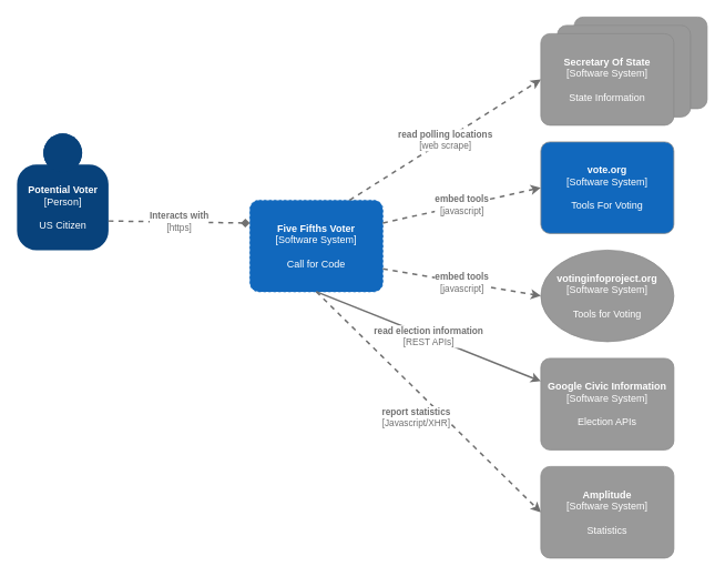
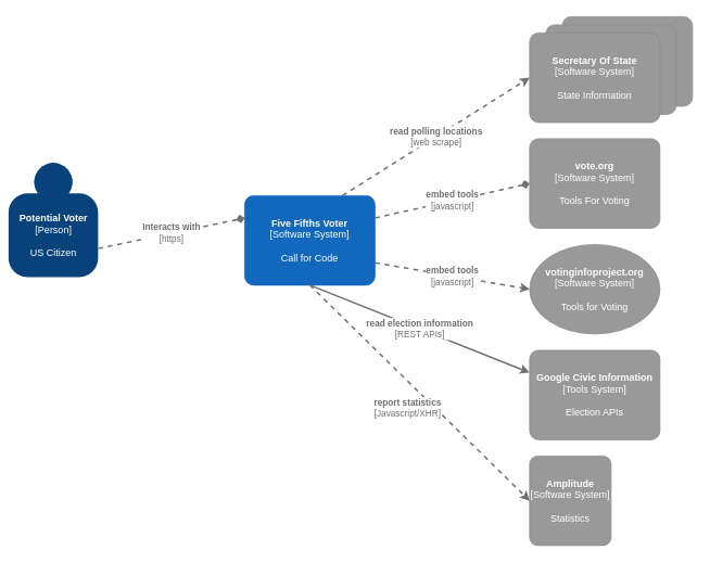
- <mxCell id="4" value="&lt;b&gt;vote.org&lt;/b&gt;&lt;div&gt;[Software System]&lt;/div&gt;&lt;br&gt;&lt;div&gt;Tools For Voting&lt;/div&gt;" style="rounded=1;whiteSpace=wrap;html=1;labelBackgroundColor=none;fillColor=#1168bd;fontColor=#ffffff;align=center;arcSize=10;strokeColor=#8A8A8A;metaEdit=1;metaData={&quot;c4Type&quot;:{&quot;editable&quot;:false}};points=[[0.25,0,0],[0.5,0,0],[0.75,0,0],[1,0.25,0],[1,0.5,0],[1,0.75,0],[0.75,1,0],[0.5,1,0],[0.25,1,0],[0,0.75,0],[0,0.5,0],[0,0.25,0]];" parent="1" vertex="1"><mxGeometry x="650" y="170" width="160" height="110.0" as="geometry" /></mxCell>
+ <mxCell id="4" value="&lt;b&gt;vote.org&lt;/b&gt;&lt;div&gt;[Software System]&lt;/div&gt;&lt;br&gt;&lt;div&gt;Tools For Voting&lt;/div&gt;" style="rounded=1;whiteSpace=wrap;html=1;labelBackgroundColor=none;fillColor=#999999;fontColor=#ffffff;align=center;arcSize=10;strokeColor=#8A8A8A;metaEdit=1;metaData={&quot;c4Type&quot;:{&quot;editable&quot;:false}};points=[[0.25,0,0],[0.5,0,0],[0.75,0,0],[1,0.25,0],[1,0.5,0],[1,0.75,0],[0.75,1,0],[0.5,1,0],[0.25,1,0],[0,0.75,0],[0,0.5,0],[0,0.25,0]];" parent="1" vertex="1"><mxGeometry x="650" y="170" width="160" height="110.0" as="geometry" /></mxCell>
- <mxCell id="13" value="&lt;div style=&quot;text-align: left&quot;&gt;&lt;div style=&quot;text-align: center&quot;&gt;&lt;b&gt;embed tools&lt;/b&gt;&lt;/div&gt;&lt;div style=&quot;text-align: center&quot;&gt;[javascript]&lt;/div&gt;&lt;/div&gt;" style="edgeStyle=none;rounded=0;html=1;entryX=0;entryY=0.5;jettySize=auto;orthogonalLoop=1;strokeColor=#707070;strokeWidth=2;fontColor=#707070;jumpStyle=none;dashed=1;metaEdit=1;metaData={&quot;c4Type&quot;:{&quot;editable&quot;:false}};exitX=1;exitY=0.25;exitDx=0;exitDy=0;exitPerimeter=0;entryDx=0;entryDy=0;entryPerimeter=0;" parent="1" source="3" target="4" edge="1"><mxGeometry x="10" y="40" width="160" as="geometry"><mxPoint x="350" y="290" as="sourcePoint" /><mxPoint x="510" y="290" as="targetPoint" /></mxGeometry></mxCell>
+ <mxCell id="13" value="&lt;div style=&quot;text-align: left&quot;&gt;&lt;div style=&quot;text-align: center&quot;&gt;&lt;b&gt;embed tools&lt;/b&gt;&lt;/div&gt;&lt;div style=&quot;text-align: center&quot;&gt;[javascript]&lt;/div&gt;&lt;/div&gt;" style="edgeStyle=none;rounded=0;html=1;entryX=0;entryY=0.5;jettySize=auto;orthogonalLoop=1;strokeColor=#707070;strokeWidth=2;fontColor=#707070;jumpStyle=none;dashed=1;metaEdit=1;metaData={&quot;c4Type&quot;:{&quot;editable&quot;:false}};exitX=1;exitY=0.25;exitDx=0;exitDy=0;exitPerimeter=0;entryDx=0;entryDy=0;entryPerimeter=0;endArrow=diamond;" parent="1" source="3" target="4" edge="1"><mxGeometry x="10" y="40" width="160" as="geometry"><mxPoint x="350" y="290" as="sourcePoint" /><mxPoint x="510" y="290" as="targetPoint" /></mxGeometry></mxCell>
- <mxCell id="2" value="&lt;b&gt;Potential Voter&lt;/b&gt;&lt;div&gt;[Person]&lt;/div&gt;&lt;br&gt;&lt;div&gt;US Citizen&lt;/div&gt;" style="html=1;dashed=0;whitespace=wrap;fillColor=#08427b;strokeColor=none;fontColor=#ffffff;shape=mxgraph.c4.person;align=center;metaEdit=1;points=[[0.5,0,0],[1,0.5,0],[1,0.75,0],[0.75,1,0],[0.5,1,0],[0.25,1,0],[0,0.75,0],[0,0.5,0]];metaData={&quot;c4Type&quot;:{&quot;editable&quot;:false}};" parent="1" vertex="1"><mxGeometry x="20" y="160" width="110.0" height="140" as="geometry" /></mxCell>
+ <mxCell id="2" value="&lt;b&gt;Potential Voter&lt;/b&gt;&lt;div&gt;[Person]&lt;/div&gt;&lt;br&gt;&lt;div&gt;US Citizen&lt;/div&gt;" style="html=1;dashed=0;whitespace=wrap;fillColor=#08427b;strokeColor=none;fontColor=#ffffff;shape=mxgraph.c4.person;align=center;metaEdit=1;points=[[0.5,0,0],[1,0.5,0],[1,0.75,0],[0.75,1,0],[0.5,1,0],[0.25,1,0],[0,0.75,0],[0,0.5,0]];metaData={&quot;c4Type&quot;:{&quot;editable&quot;:false}};" parent="1" vertex="1"><mxGeometry x="10" y="200" width="110.0" height="140" as="geometry" /></mxCell>
- <mxCell id="3" value="&lt;b&gt;Five Fifths Voter&lt;/b&gt;&lt;div&gt;[Software System]&lt;/div&gt;&lt;br&gt;&lt;div&gt;Call for Code&lt;/div&gt;" style="rounded=1;whiteSpace=wrap;html=1;labelBackgroundColor=none;fillColor=#1168BD;fontColor=#ffffff;align=center;arcSize=10;strokeColor=#1168BD;metaEdit=1;metaData={&quot;c4Type&quot;:{&quot;editable&quot;:false}};points=[[0.25,0,0],[0.5,0,0],[0.75,0,0],[1,0.25,0],[1,0.5,0],[1,0.75,0],[0.75,1,0],[0.5,1,0],[0.25,1,0],[0,0.75,0],[0,0.5,0],[0,0.25,0]];dashed=1;" parent="1" vertex="1"><mxGeometry x="300" y="240" width="160" height="110.0" as="geometry" /></mxCell>
+ <mxCell id="3" value="&lt;b&gt;Five Fifths Voter&lt;/b&gt;&lt;div&gt;[Software System]&lt;/div&gt;&lt;br&gt;&lt;div&gt;Call for Code&lt;/div&gt;" style="rounded=1;whiteSpace=wrap;html=1;labelBackgroundColor=none;fillColor=#1168BD;fontColor=#ffffff;align=center;arcSize=10;strokeColor=#1168BD;metaEdit=1;metaData={&quot;c4Type&quot;:{&quot;editable&quot;:false}};points=[[0.25,0,0],[0.5,0,0],[0.75,0,0],[1,0.25,0],[1,0.5,0],[1,0.75,0],[0.75,1,0],[0.5,1,0],[0.25,1,0],[0,0.75,0],[0,0.5,0],[0,0.25,0]];" parent="1" vertex="1"><mxGeometry x="300" y="240" width="160" height="110.0" as="geometry" /></mxCell>
- <mxCell id="6" value="&lt;b&gt;Google Civic Information&lt;/b&gt;&lt;div&gt;[Software System]&lt;/div&gt;&lt;br&gt;&lt;div&gt;Election APIs&lt;/div&gt;" style="rounded=1;whiteSpace=wrap;html=1;labelBackgroundColor=none;fillColor=#999999;fontColor=#ffffff;align=center;arcSize=10;strokeColor=#8A8A8A;metaEdit=1;metaData={&quot;c4Type&quot;:{&quot;editable&quot;:false}};points=[[0.25,0,0],[0.5,0,0],[0.75,0,0],[1,0.25,0],[1,0.5,0],[1,0.75,0],[0.75,1,0],[0.5,1,0],[0.25,1,0],[0,0.75,0],[0,0.5,0],[0,0.25,0]];" parent="1" vertex="1"><mxGeometry x="650" y="430" width="160" height="110.0" as="geometry" /></mxCell>
+ <mxCell id="6" value="&lt;b&gt;Google Civic Information&lt;/b&gt;&lt;div&gt;[Tools System]&lt;/div&gt;&lt;br&gt;&lt;div&gt;Election APIs&lt;/div&gt;" style="rounded=1;whiteSpace=wrap;html=1;labelBackgroundColor=none;fillColor=#999999;fontColor=#ffffff;align=center;arcSize=10;strokeColor=#8A8A8A;metaEdit=1;metaData={&quot;c4Type&quot;:{&quot;editable&quot;:false}};points=[[0.25,0,0],[0.5,0,0],[0.75,0,0],[1,0.25,0],[1,0.5,0],[1,0.75,0],[0.75,1,0],[0.5,1,0],[0.25,1,0],[0,0.75,0],[0,0.5,0],[0,0.25,0]];" parent="1" vertex="1"><mxGeometry x="650" y="430" width="160" height="110.0" as="geometry" /></mxCell>
- <mxCell id="16" value="&lt;b&gt;Amplitude&lt;/b&gt;&lt;div&gt;[Software System]&lt;/div&gt;&lt;br&gt;&lt;div&gt;Statistics&lt;/div&gt;" style="rounded=1;whiteSpace=wrap;html=1;labelBackgroundColor=none;fillColor=#999999;fontColor=#ffffff;align=center;arcSize=10;strokeColor=#8A8A8A;metaEdit=1;metaData={&quot;c4Type&quot;:{&quot;editable&quot;:false}};points=[[0.25,0,0],[0.5,0,0],[0.75,0,0],[1,0.25,0],[1,0.5,0],[1,0.75,0],[0.75,1,0],[0.5,1,0],[0.25,1,0],[0,0.75,0],[0,0.5,0],[0,0.25,0]];" vertex="1" parent="1"><mxGeometry x="650" y="560" width="160" height="110.0" as="geometry" /></mxCell>
+ <mxCell id="16" value="&lt;b&gt;Amplitude&lt;/b&gt;&lt;div&gt;[Software System]&lt;/div&gt;&lt;br&gt;&lt;div&gt;Statistics&lt;/div&gt;" style="rounded=1;whiteSpace=wrap;html=1;labelBackgroundColor=none;fillColor=#999999;fontColor=#ffffff;align=center;arcSize=10;strokeColor=#8A8A8A;metaEdit=1;metaData={&quot;c4Type&quot;:{&quot;editable&quot;:false}};points=[[0.25,0,0],[0.5,0,0],[0.75,0,0],[1,0.25,0],[1,0.5,0],[1,0.75,0],[0.75,1,0],[0.5,1,0],[0.25,1,0],[0,0.75,0],[0,0.5,0],[0,0.25,0]];" vertex="1" parent="1"><mxGeometry x="650" y="560" width="100" height="110.0" as="geometry" /></mxCell>
